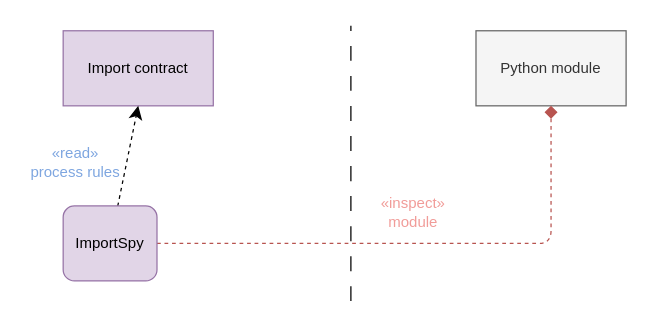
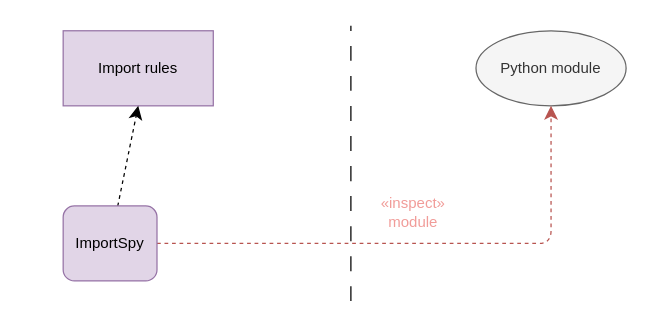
- <mxCell id="2" value="Import contract" style="rounded=0;whiteSpace=wrap;html=1;fillColor=#e1d5e7;strokeColor=#9673a6;" vertex="1" parent="1"><mxGeometry x="50" y="24" width="120" height="60" as="geometry" /></mxCell>
+ <mxCell id="2" value="Import rules" style="rounded=0;whiteSpace=wrap;html=1;fillColor=#e1d5e7;strokeColor=#9673a6;" vertex="1" parent="1"><mxGeometry x="50" y="24" width="120" height="60" as="geometry" /></mxCell>
- <mxCell id="3" value="Python module" style="rounded=0;whiteSpace=wrap;html=1;fillColor=#f5f5f5;fontColor=#333333;strokeColor=#666666;" vertex="1" parent="1"><mxGeometry x="380" y="24" width="120" height="60" as="geometry" /></mxCell>
+ <mxCell id="3" value="Python module" style="ellipse;whiteSpace=wrap;html=1;fillColor=#f5f5f5;fontColor=#333333;strokeColor=#666666;" vertex="1" parent="1"><mxGeometry x="380" y="24" width="120" height="60" as="geometry" /></mxCell>
- <mxCell id="4" style="edgeStyle=none;curved=0;rounded=1;orthogonalLoop=1;jettySize=auto;html=1;fontSize=12;startSize=8;endSize=8;entryX=0.5;entryY=1;entryDx=0;entryDy=0;exitX=1;exitY=0.5;exitDx=0;exitDy=0;dashed=1;fillColor=#f8cecc;strokeColor=#b85450;endArrow=diamond;" edge="1" parent="1" source="6" target="3"><mxGeometry relative="1" as="geometry"><mxPoint x="440" y="194" as="targetPoint" /><Array as="points"><mxPoint x="440" y="194" /></Array></mxGeometry></mxCell>
+ <mxCell id="4" style="edgeStyle=none;curved=0;rounded=1;orthogonalLoop=1;jettySize=auto;html=1;fontSize=12;startSize=8;endSize=8;entryX=0.5;entryY=1;entryDx=0;entryDy=0;exitX=1;exitY=0.5;exitDx=0;exitDy=0;dashed=1;fillColor=#f8cecc;strokeColor=#b85450;" edge="1" parent="1" source="6" target="3"><mxGeometry relative="1" as="geometry"><mxPoint x="440" y="194" as="targetPoint" /><Array as="points"><mxPoint x="440" y="194" /></Array></mxGeometry></mxCell>
- <mxCell id="7" value="«read»&lt;div&gt;process rules&lt;/div&gt;" style="text;html=1;align=center;verticalAlign=middle;whiteSpace=wrap;rounded=0;fontColor=#7EA6E0;" vertex="1" parent="1"><mxGeometry x="20" y="114" width="80" height="30" as="geometry" /></mxCell>
